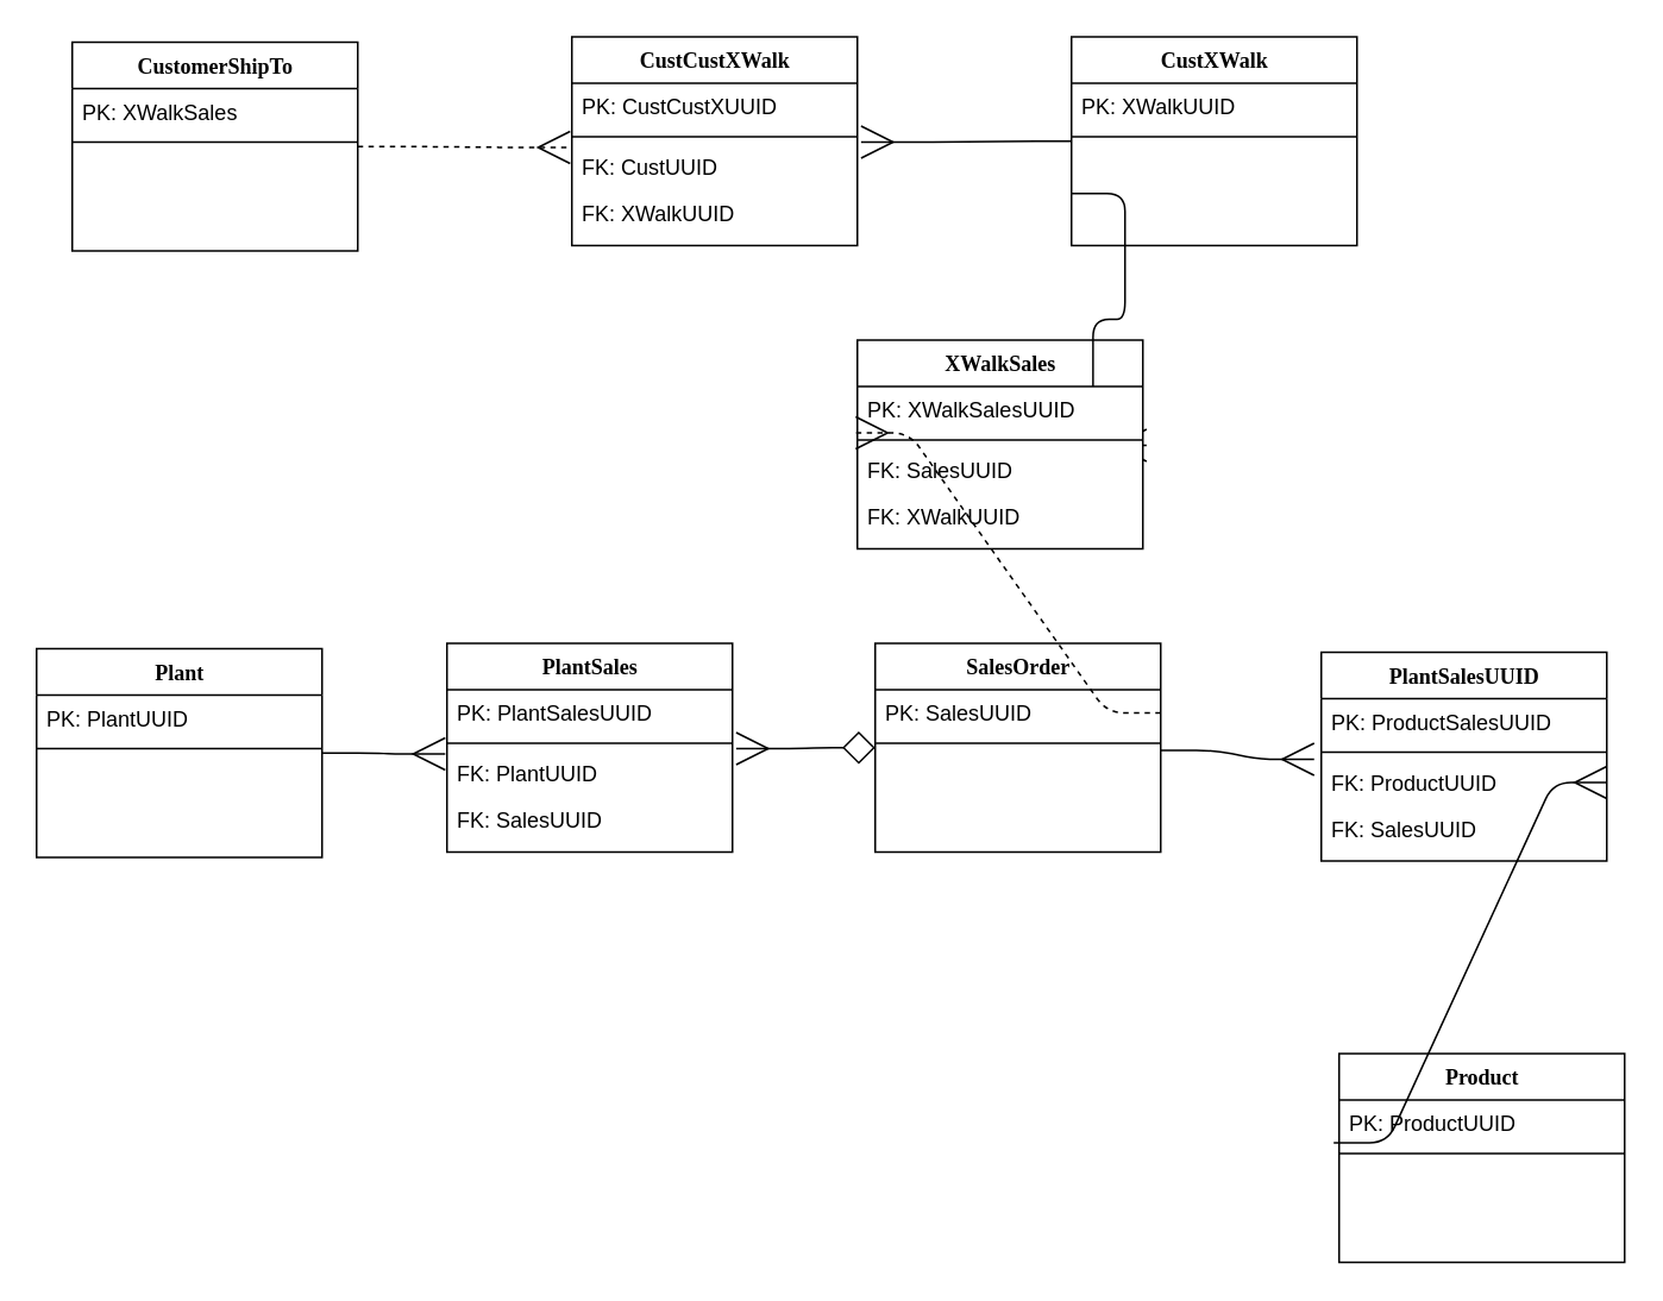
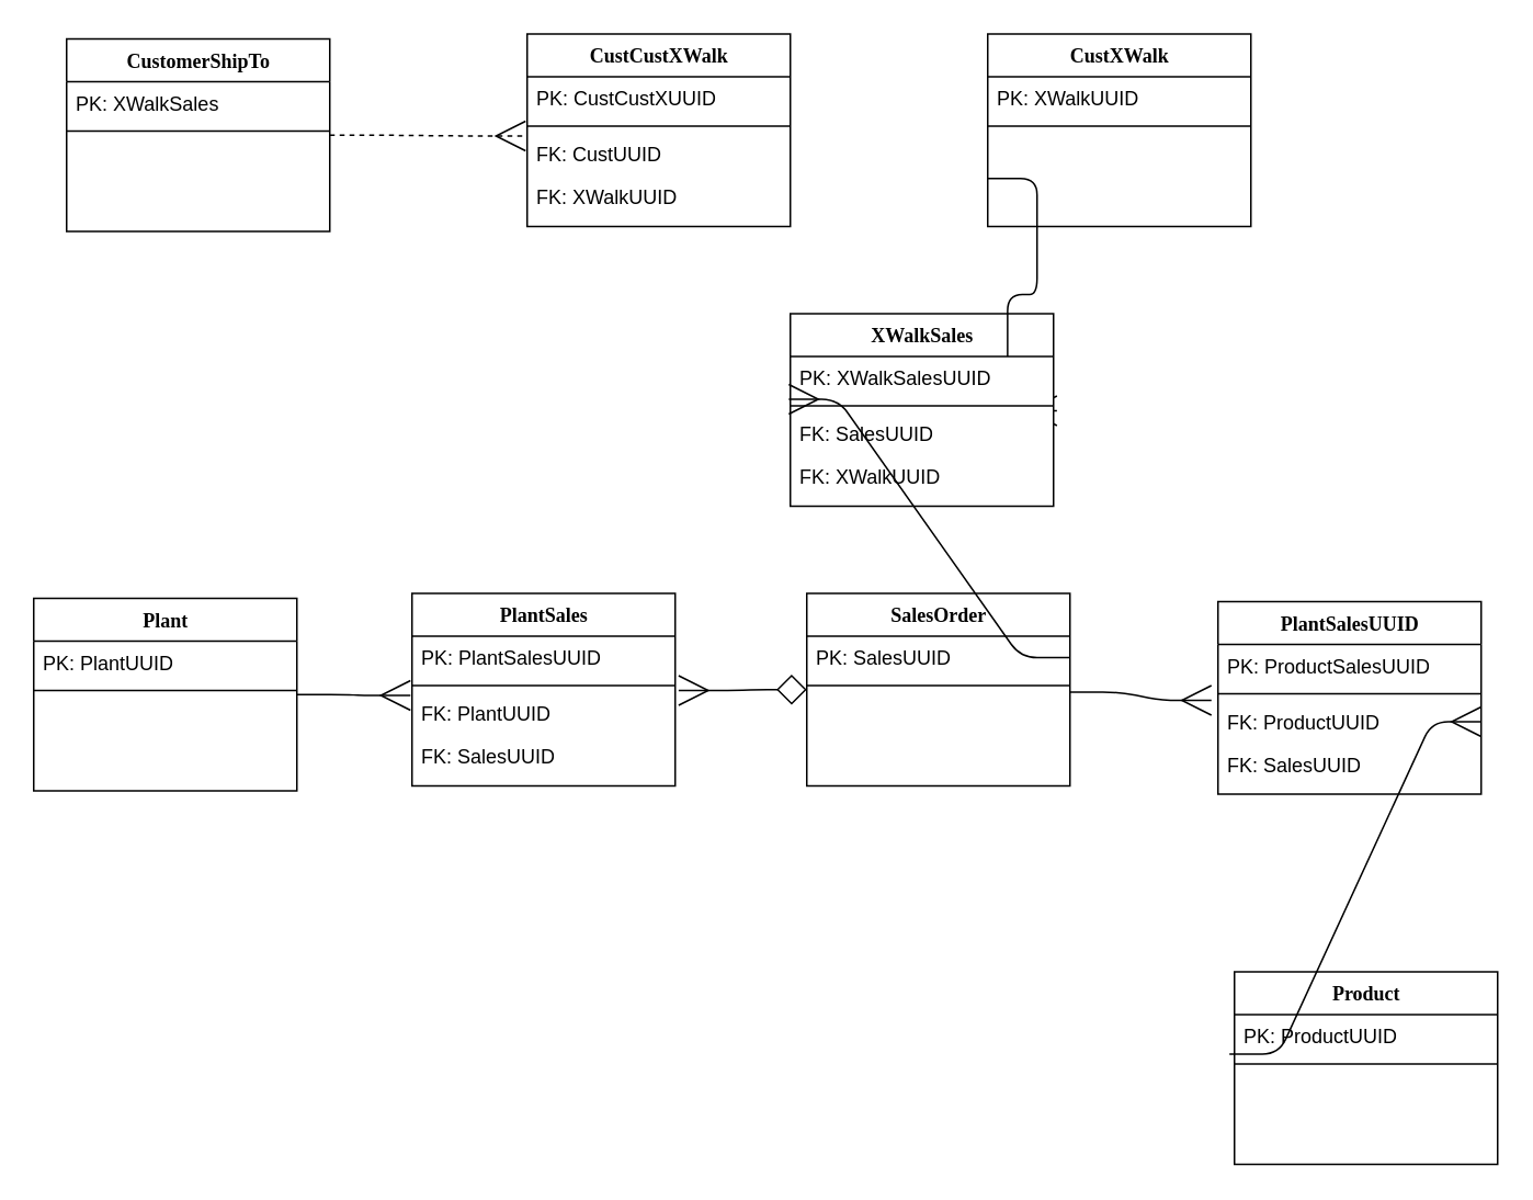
- <mxCell id="14" value="" style="edgeStyle=entityRelationEdgeStyle;fontSize=12;html=1;endArrow=none;strokeWidth=1;endSize=16;startSize=16;startArrow=ERmany;startFill=0;exitX=1.013;exitY=-0.038;exitDx=0;exitDy=0;exitPerimeter=0;entryX=0;entryY=0.5;entryDx=0;entryDy=0;endFill=0;" edge="1" parent="1" source="8" target="10"><mxGeometry width="100" height="100" relative="1" as="geometry"><mxPoint x="630" y="180" as="sourcePoint" /><mxPoint x="530" y="90" as="targetPoint" /></mxGeometry></mxCell>
- <mxCell id="44" value="" style="edgeStyle=entityRelationEdgeStyle;fontSize=12;html=1;endArrow=ERmany;exitX=1;exitY=0.5;exitDx=0;exitDy=0;entryX=-0.006;entryY=1;entryDx=0;entryDy=0;entryPerimeter=0;strokeWidth=1;endSize=16;dashed=1;" edge="1" parent="1" source="26" target="40"><mxGeometry width="100" height="100" relative="1" as="geometry"><mxPoint x="190" y="431.5" as="sourcePoint" /><mxPoint x="259.04" y="432.002" as="targetPoint" /></mxGeometry></mxCell>
+ <mxCell id="44" value="" style="edgeStyle=entityRelationEdgeStyle;fontSize=12;html=1;endArrow=ERmany;exitX=1;exitY=0.5;exitDx=0;exitDy=0;entryX=-0.006;entryY=1;entryDx=0;entryDy=0;entryPerimeter=0;strokeWidth=1;endSize=16;" edge="1" parent="1" source="26" target="40"><mxGeometry width="100" height="100" relative="1" as="geometry"><mxPoint x="190" y="431.5" as="sourcePoint" /><mxPoint x="259.04" y="432.002" as="targetPoint" /></mxGeometry></mxCell>
